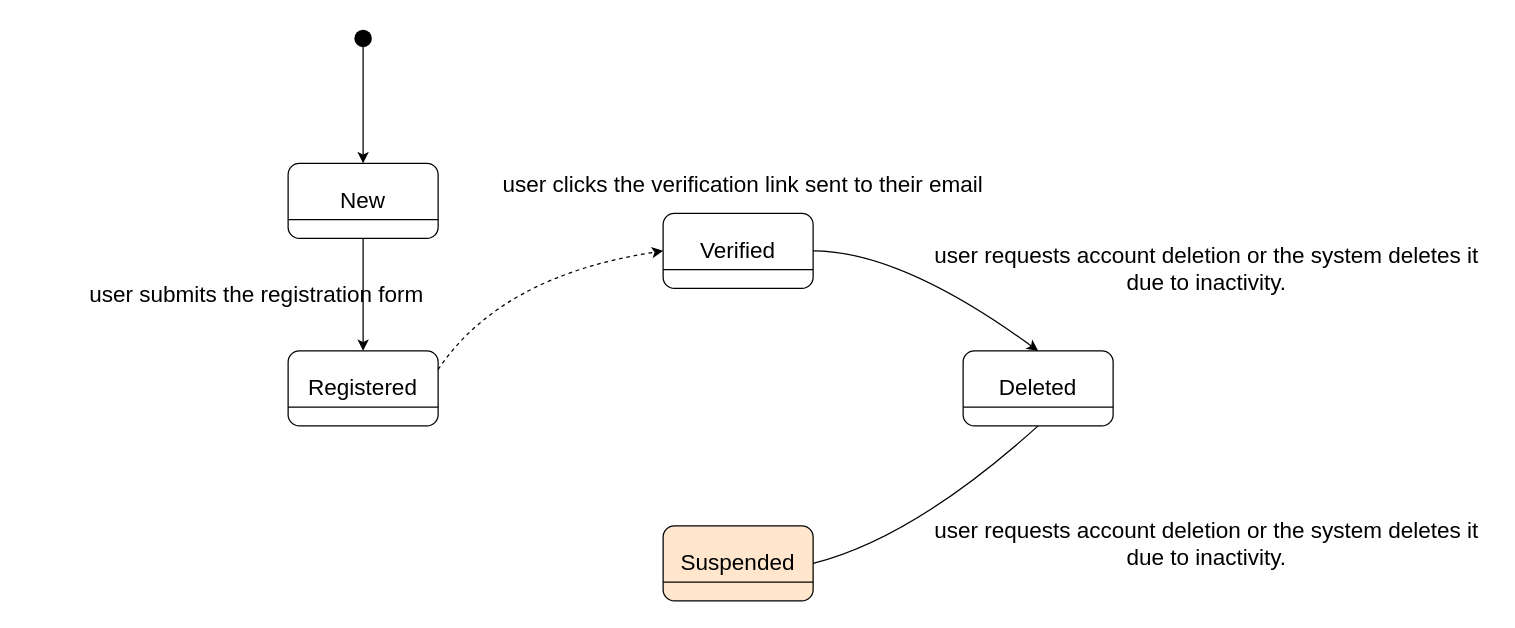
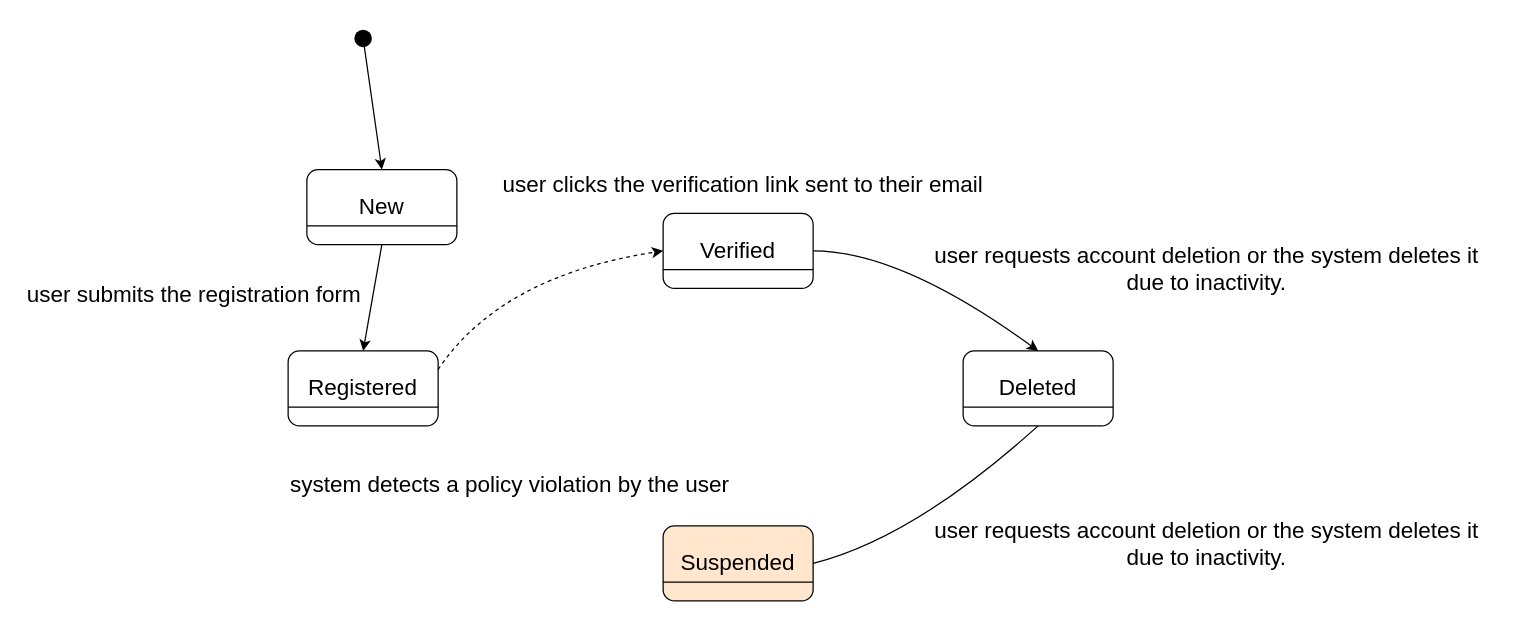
- <mxCell id="2" value="&lt;font style=&quot;font-size: 18px;&quot;&gt;New&lt;/font&gt;" style="rounded=1;whiteSpace=wrap;html=1;" vertex="1" parent="1"><mxGeometry x="230" y="130" width="120" height="60" as="geometry" /></mxCell>
+ <mxCell id="2" value="&lt;font style=&quot;font-size: 18px;&quot;&gt;New&lt;/font&gt;" style="rounded=1;whiteSpace=wrap;html=1;" vertex="1" parent="1"><mxGeometry x="245" y="135" width="120" height="60" as="geometry" /></mxCell>
- <mxCell id="15" value="&lt;font style=&quot;font-size: 18px;&quot;&gt;user submits the registration form&lt;/font&gt;" style="text;html=1;strokeColor=none;fillColor=none;align=center;verticalAlign=middle;whiteSpace=wrap;rounded=0;" vertex="1" parent="1"><mxGeometry x="70" y="220" width="270" height="30" as="geometry" /></mxCell>
+ <mxCell id="15" value="&lt;font style=&quot;font-size: 18px;&quot;&gt;user submits the registration form&lt;/font&gt;" style="text;html=1;strokeColor=none;fillColor=none;align=center;verticalAlign=middle;whiteSpace=wrap;rounded=0;" vertex="1" parent="1"><mxGeometry x="20" y="220" width="270" height="30" as="geometry" /></mxCell>
+ <mxCell id="18" value="&lt;div style=&quot;font-size: 13px;&quot;&gt;&lt;font style=&quot;font-size: 18px;&quot;&gt;system detects a policy violation by the user&lt;/font&gt;&lt;/div&gt;" style="text;whiteSpace=wrap;html=1;" vertex="1" parent="1"><mxGeometry x="230" y="370" width="370" height="50" as="geometry" /></mxCell>
